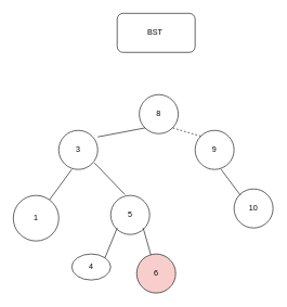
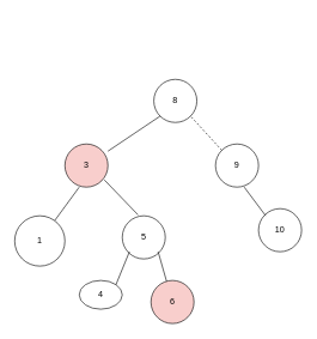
- <mxCell id="18" value="BST&amp;nbsp;" style="rounded=1;whiteSpace=wrap;html=1;" vertex="1" parent="1"><mxGeometry x="180" y="20" width="120" height="60" as="geometry" /></mxCell>
- <mxCell id="7" value="8" style="ellipse;whiteSpace=wrap;html=1;aspect=fixed;" vertex="1" parent="1"><mxGeometry x="214" y="145" width="60" height="60" as="geometry" /></mxCell>
+ <mxCell id="7" value="8" style="ellipse;whiteSpace=wrap;html=1;aspect=fixed;" vertex="1" parent="1"><mxGeometry x="214" y="110" width="60" height="60" as="geometry" /></mxCell>
- <mxCell id="8" value="3" style="ellipse;whiteSpace=wrap;html=1;aspect=fixed;" vertex="1" parent="1"><mxGeometry x="90" y="200" width="60" height="60" as="geometry" /></mxCell>
+ <mxCell id="8" value="3" style="ellipse;whiteSpace=wrap;html=1;aspect=fixed;fillColor=#f8cecc;" vertex="1" parent="1"><mxGeometry x="90" y="200" width="60" height="60" as="geometry" /></mxCell>
